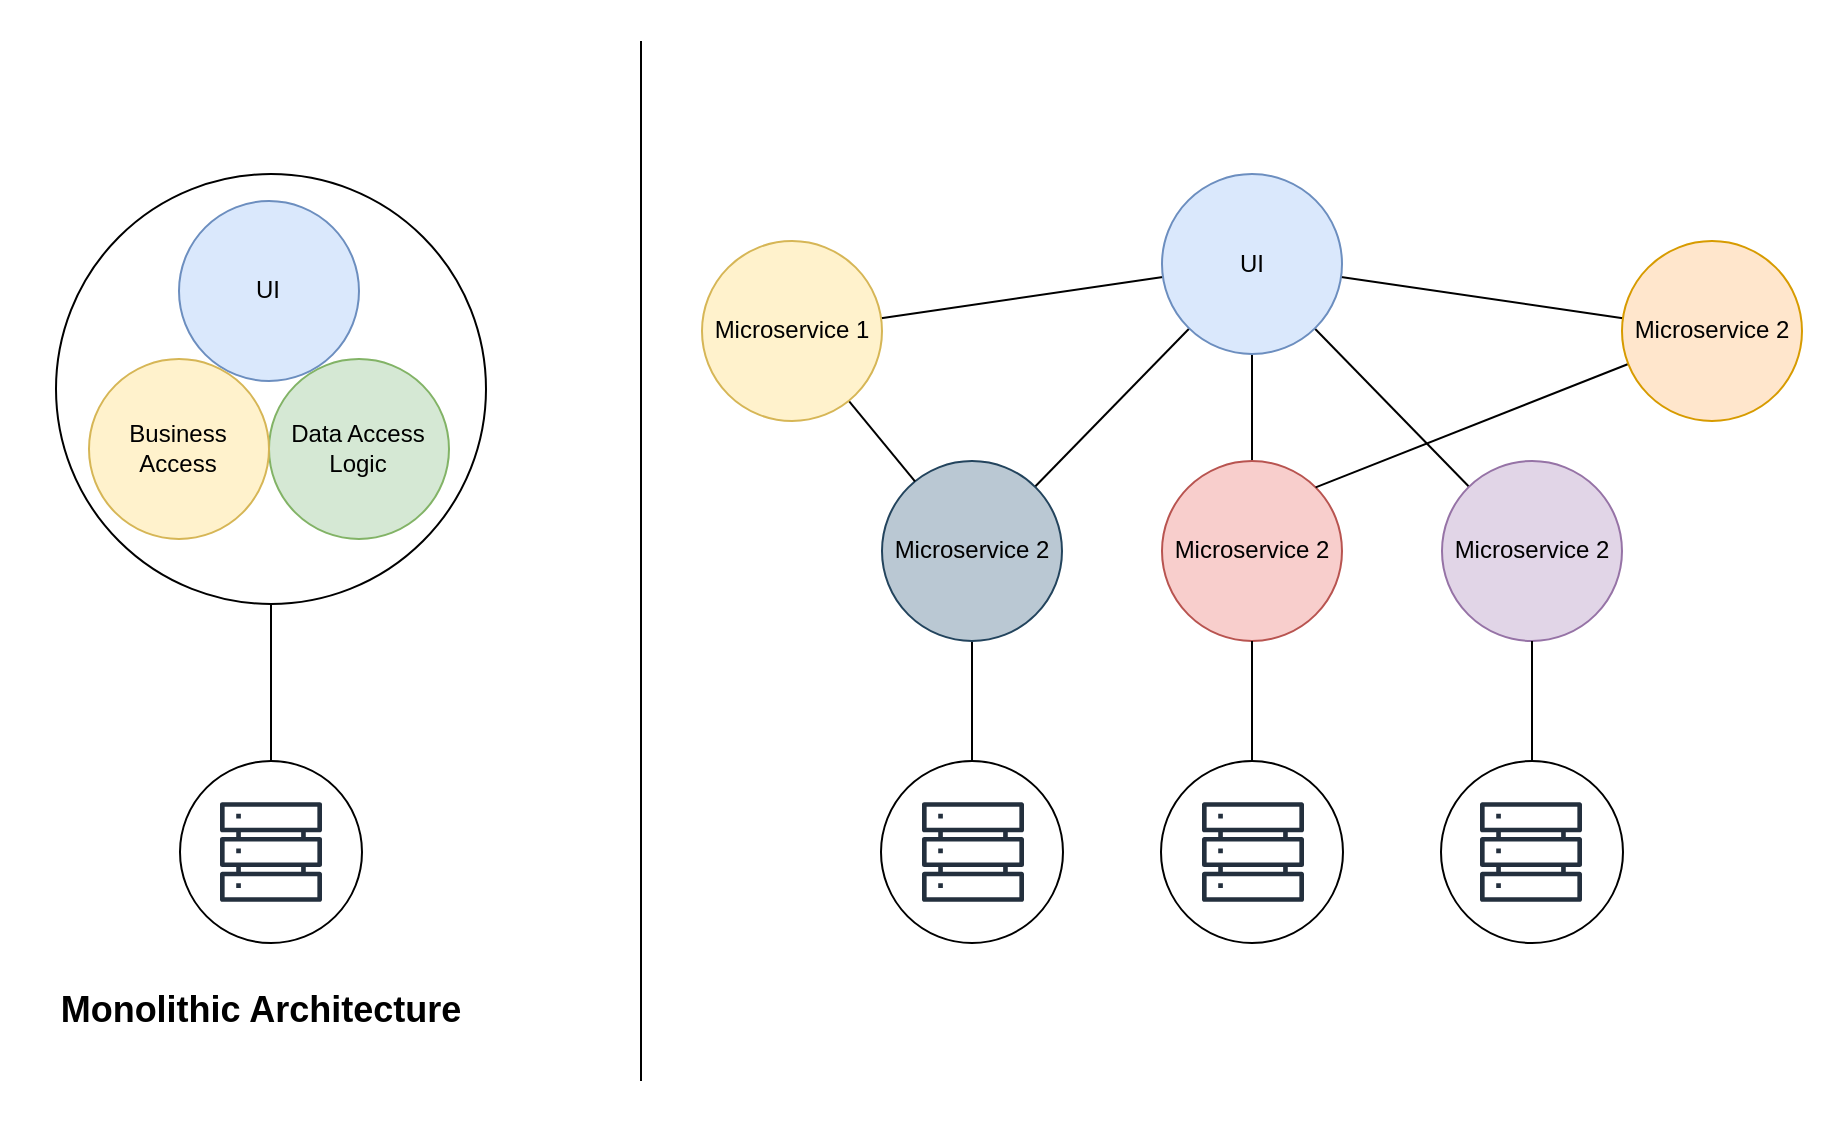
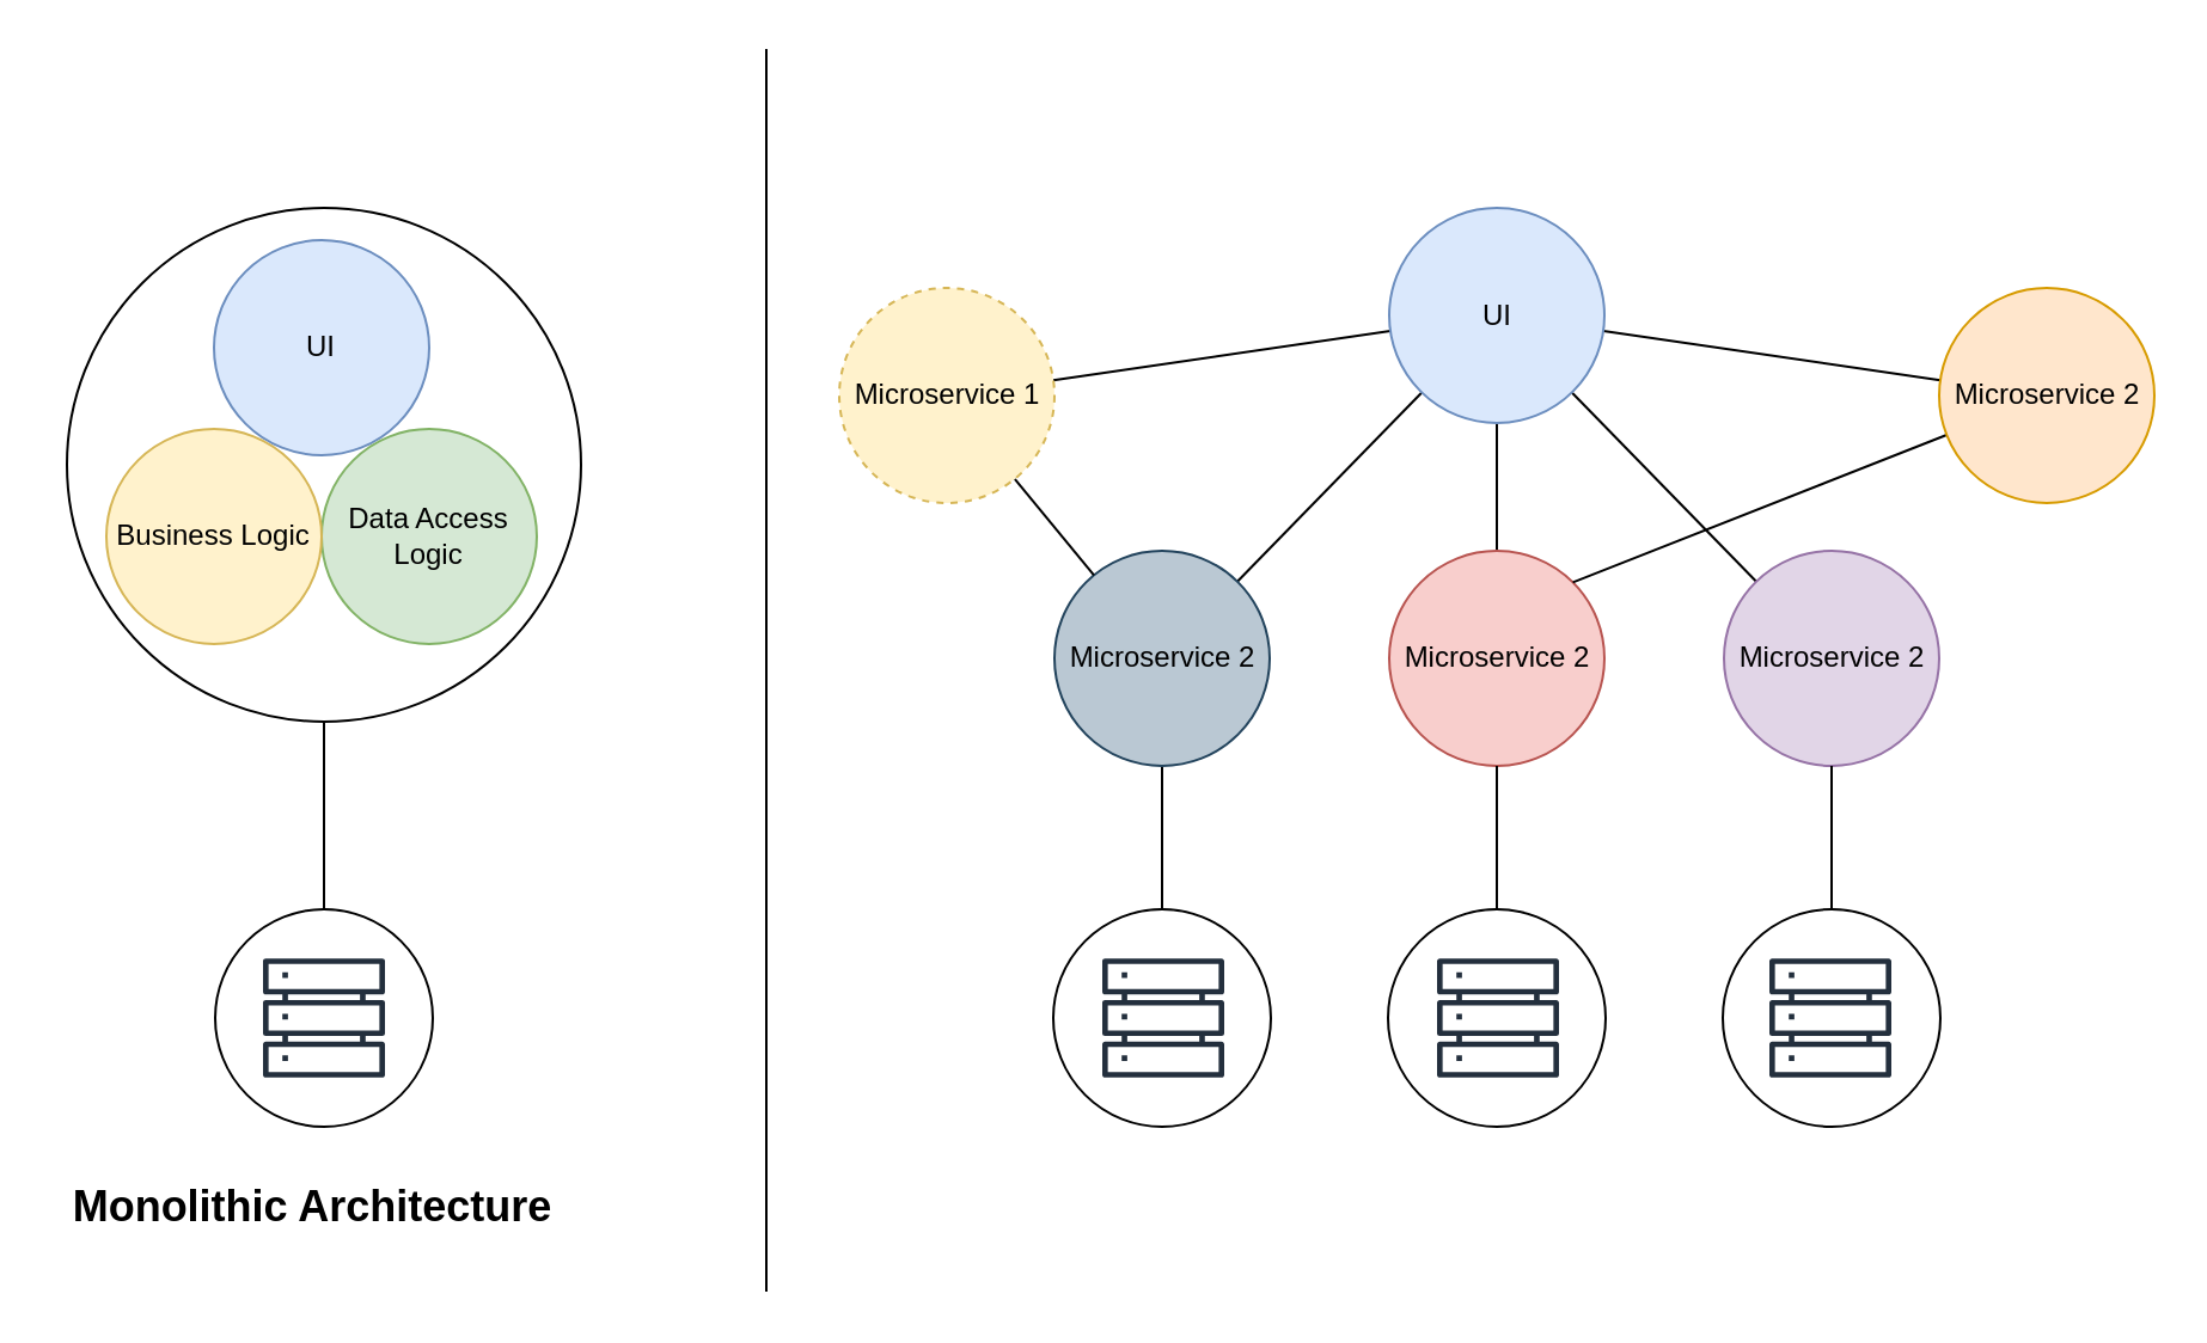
- <mxCell id="20" value="Microservice 1" style="ellipse;whiteSpace=wrap;html=1;aspect=fixed;fillColor=#fff2cc;strokeColor=#d6b656;" vertex="1" parent="1"><mxGeometry x="350.5" y="120" width="90" height="90" as="geometry" /></mxCell>
+ <mxCell id="20" value="Microservice 1" style="ellipse;whiteSpace=wrap;html=1;aspect=fixed;fillColor=#fff2cc;strokeColor=#d6b656;dashed=1;" vertex="1" parent="1"><mxGeometry x="350.5" y="120" width="90" height="90" as="geometry" /></mxCell>
- <mxCell id="7" value="Business Access" style="ellipse;whiteSpace=wrap;html=1;aspect=fixed;fillColor=#fff2cc;strokeColor=#d6b656;" vertex="1" parent="1"><mxGeometry x="44" y="179" width="90" height="90" as="geometry" /></mxCell>
+ <mxCell id="7" value="Business Logic" style="ellipse;whiteSpace=wrap;html=1;aspect=fixed;fillColor=#fff2cc;strokeColor=#d6b656;" vertex="1" parent="1"><mxGeometry x="44" y="179" width="90" height="90" as="geometry" /></mxCell>
